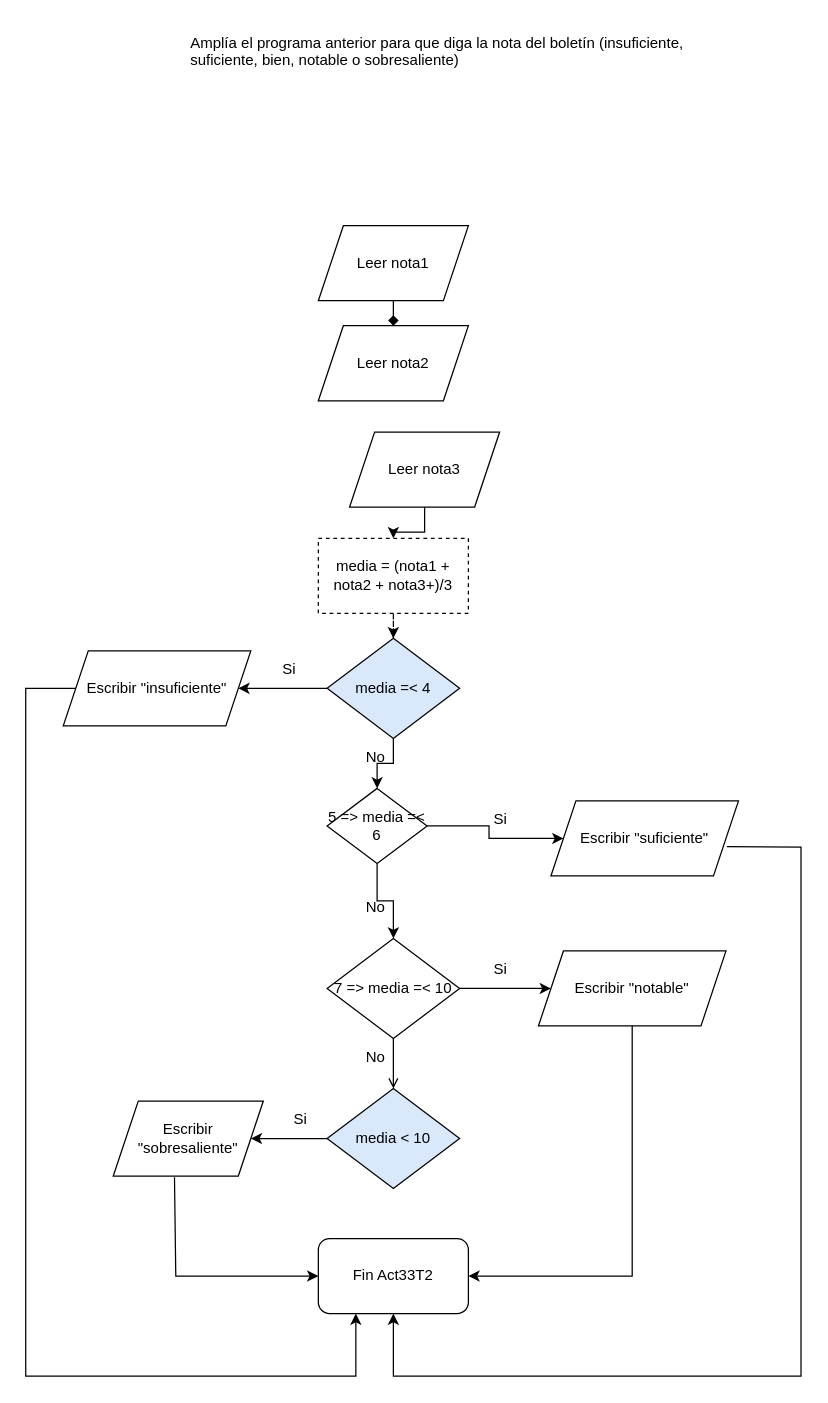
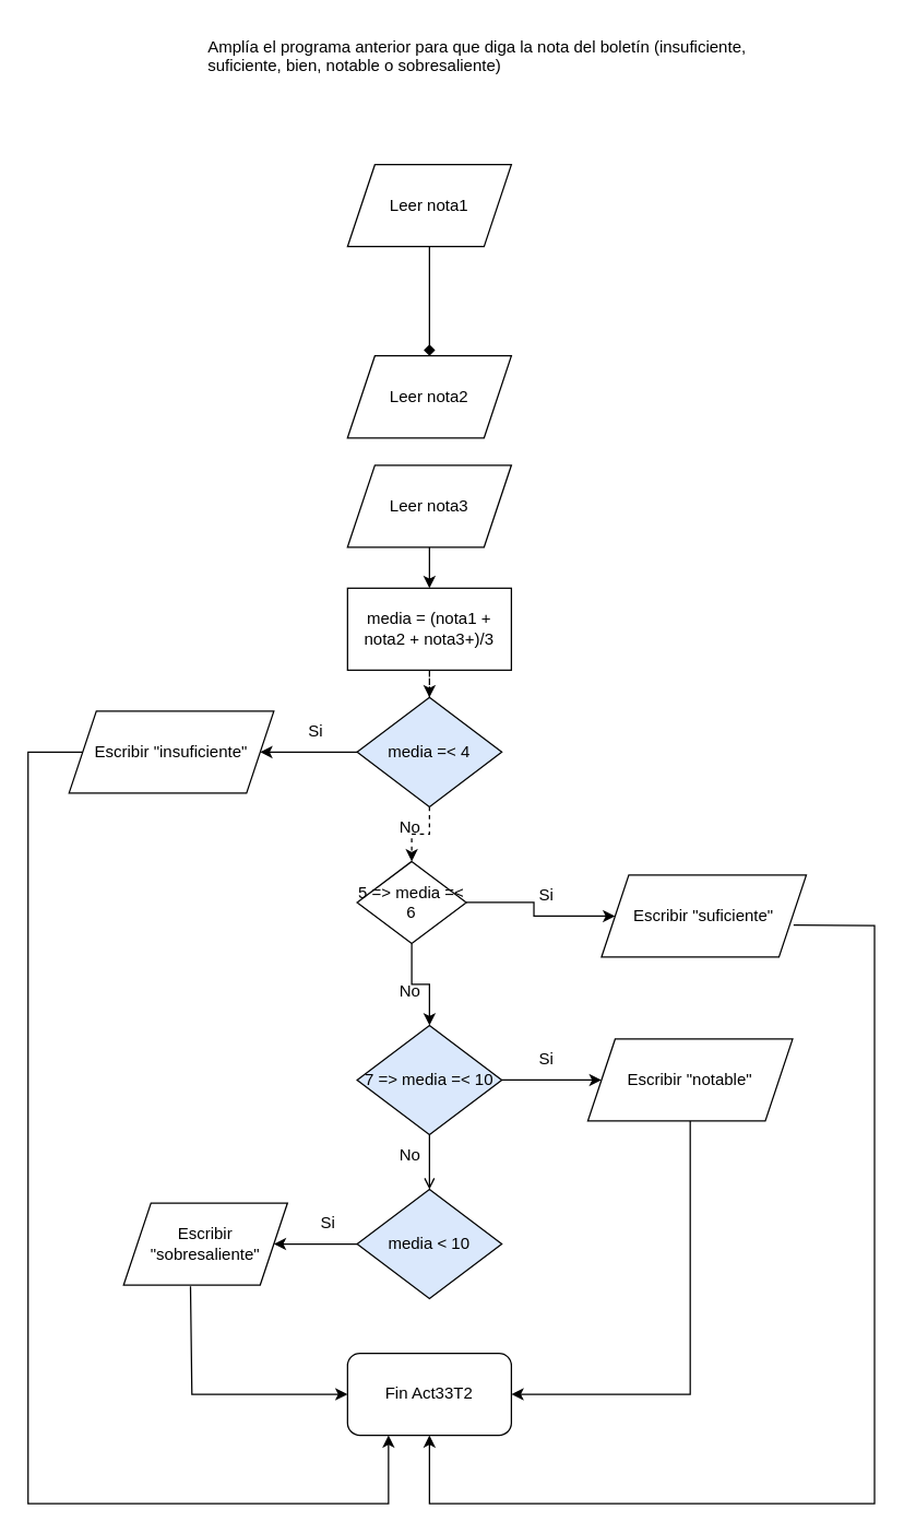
- <mxCell id="3" value="Leer nota1" style="shape=parallelogram;perimeter=parallelogramPerimeter;whiteSpace=wrap;html=1;fixedSize=1;" vertex="1" parent="1"><mxGeometry x="254" y="180" width="120" height="60" as="geometry" /></mxCell>
+ <mxCell id="3" value="Leer nota1" style="shape=parallelogram;perimeter=parallelogramPerimeter;whiteSpace=wrap;html=1;fixedSize=1;" vertex="1" parent="1"><mxGeometry x="254" y="120" width="120" height="60" as="geometry" /></mxCell>
- <mxCell id="6" value="Leer nota3" style="shape=parallelogram;perimeter=parallelogramPerimeter;whiteSpace=wrap;html=1;fixedSize=1;" vertex="1" parent="1"><mxGeometry x="279" y="345" width="120" height="60" as="geometry" /></mxCell>
+ <mxCell id="6" value="Leer nota3" style="shape=parallelogram;perimeter=parallelogramPerimeter;whiteSpace=wrap;html=1;fixedSize=1;" vertex="1" parent="1"><mxGeometry x="254" y="340" width="120" height="60" as="geometry" /></mxCell>
- <mxCell id="8" value="media = (nota1 + nota2 + nota3+)/3" style="rounded=0;whiteSpace=wrap;html=1;dashed=1;" vertex="1" parent="1"><mxGeometry x="254" y="430" width="120" height="60" as="geometry" /></mxCell>
+ <mxCell id="8" value="media = (nota1 + nota2 + nota3+)/3" style="rounded=0;whiteSpace=wrap;html=1;" vertex="1" parent="1"><mxGeometry x="254" y="430" width="120" height="60" as="geometry" /></mxCell>
- <mxCell id="11" style="edgeStyle=orthogonalEdgeStyle;rounded=0;orthogonalLoop=1;jettySize=auto;html=1;" edge="1" parent="1" source="12" target="16"><mxGeometry relative="1" as="geometry" /></mxCell>
+ <mxCell id="11" style="edgeStyle=orthogonalEdgeStyle;rounded=0;orthogonalLoop=1;jettySize=auto;html=1;dashed=1;" edge="1" parent="1" source="12" target="16"><mxGeometry relative="1" as="geometry" /></mxCell>
- <mxCell id="20" value="7 =&amp;gt; media =&amp;lt; 10" style="rhombus;whiteSpace=wrap;html=1;" vertex="1" parent="1"><mxGeometry x="261" y="750" width="106" height="80" as="geometry" /></mxCell>
+ <mxCell id="20" value="7 =&amp;gt; media =&amp;lt; 10" style="rhombus;whiteSpace=wrap;html=1;fillColor=#dae8fc;" vertex="1" parent="1"><mxGeometry x="261" y="750" width="106" height="80" as="geometry" /></mxCell>
